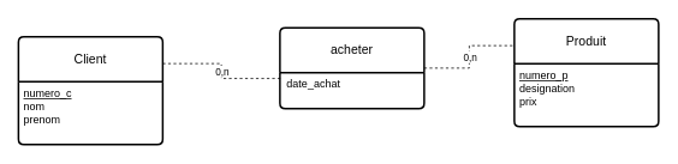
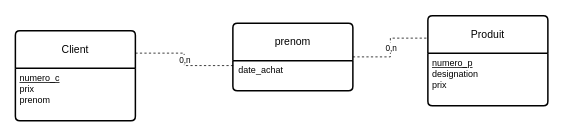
- <mxCell id="8" value="acheter" style="swimlane;childLayout=stackLayout;horizontal=1;startSize=50;horizontalStack=0;rounded=1;fontSize=14;fontStyle=0;strokeWidth=2;resizeParent=0;resizeLast=1;shadow=0;dashed=0;align=center;arcSize=4;whiteSpace=wrap;html=1;" vertex="1" parent="1"><mxGeometry x="310" y="30" width="160" height="90" as="geometry"><mxRectangle x="360" y="150" width="90" height="50" as="alternateBounds" /></mxGeometry></mxCell>
+ <mxCell id="8" value="prenom" style="swimlane;childLayout=stackLayout;horizontal=1;startSize=50;horizontalStack=0;rounded=1;fontSize=14;fontStyle=0;strokeWidth=2;resizeParent=0;resizeLast=1;shadow=0;dashed=0;align=center;arcSize=4;whiteSpace=wrap;html=1;" vertex="1" parent="1"><mxGeometry x="310" y="30" width="160" height="90" as="geometry"><mxRectangle x="360" y="150" width="90" height="50" as="alternateBounds" /></mxGeometry></mxCell>
- <mxCell id="3" value="&lt;u&gt;numero_c&lt;/u&gt;&lt;br&gt;nom&lt;br&gt;prenom" style="align=left;strokeColor=none;fillColor=none;spacingLeft=4;fontSize=12;verticalAlign=top;resizable=0;rotatable=0;part=1;html=1;" vertex="1" parent="2"><mxGeometry y="50" width="160" height="70" as="geometry" /></mxCell>
+ <mxCell id="3" value="&lt;u&gt;numero_c&lt;/u&gt;&lt;br&gt;prix&lt;br&gt;prenom" style="align=left;strokeColor=none;fillColor=none;spacingLeft=4;fontSize=12;verticalAlign=top;resizable=0;rotatable=0;part=1;html=1;" vertex="1" parent="2"><mxGeometry y="50" width="160" height="70" as="geometry" /></mxCell>
